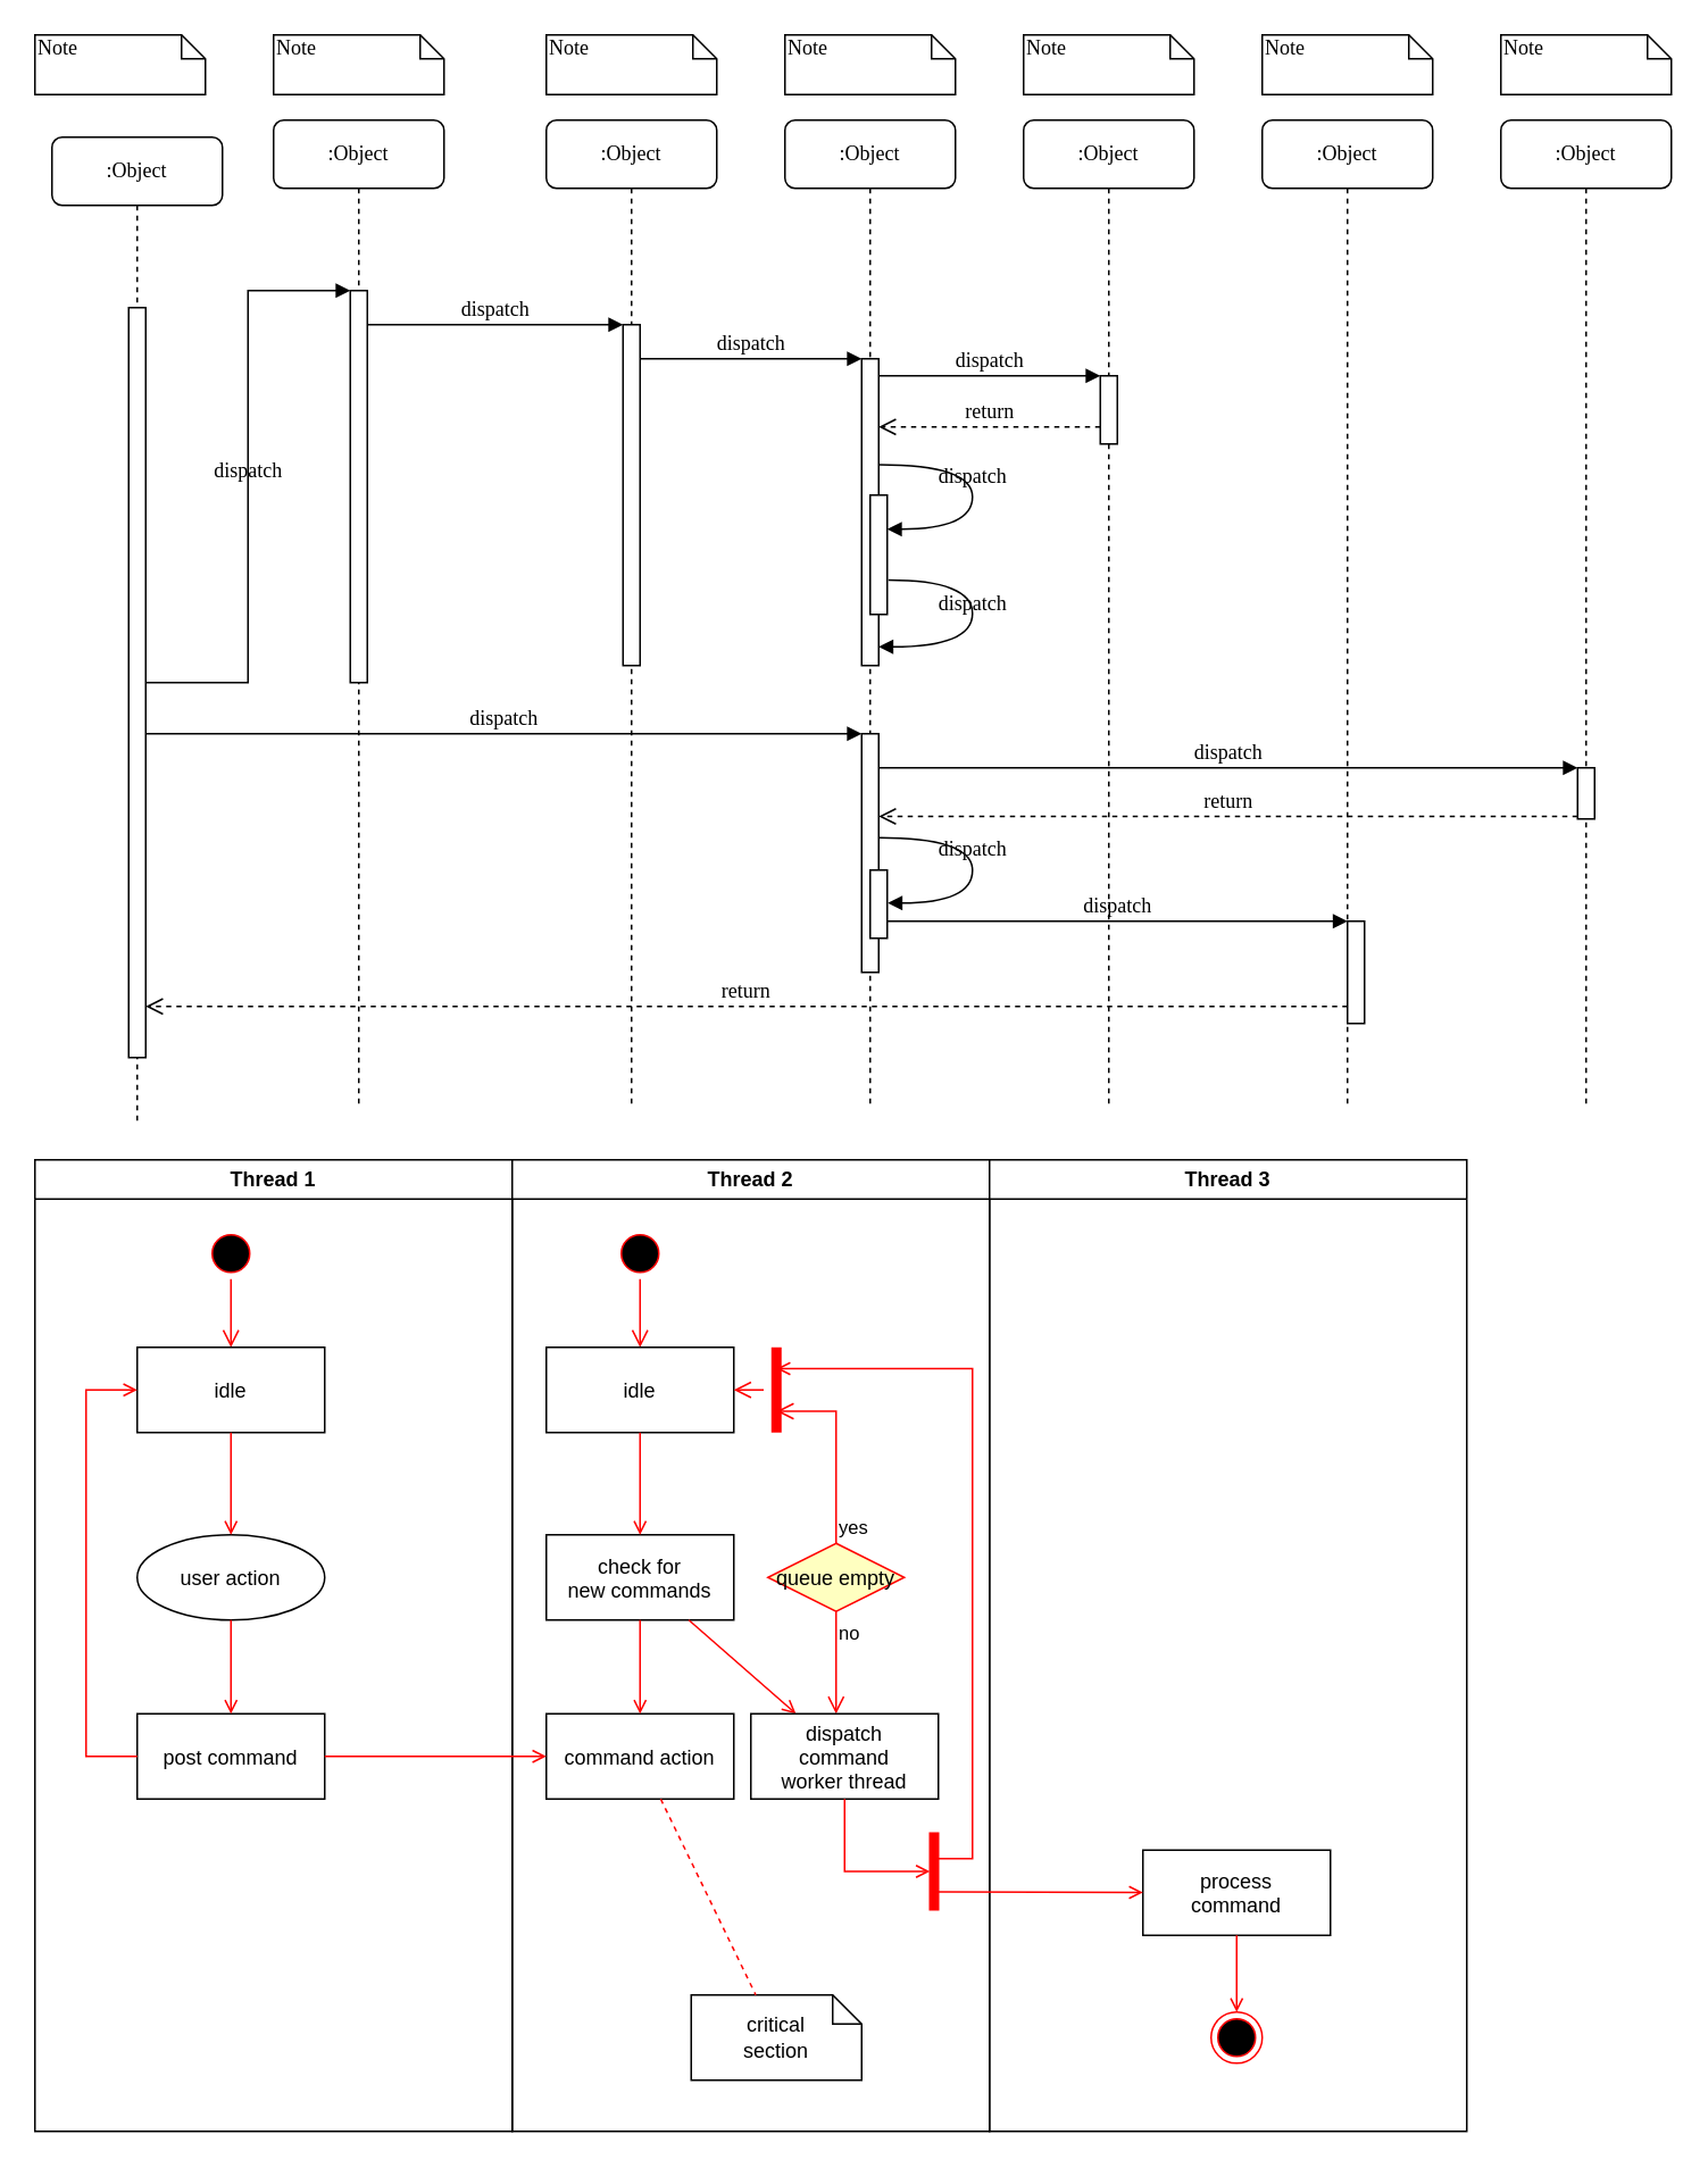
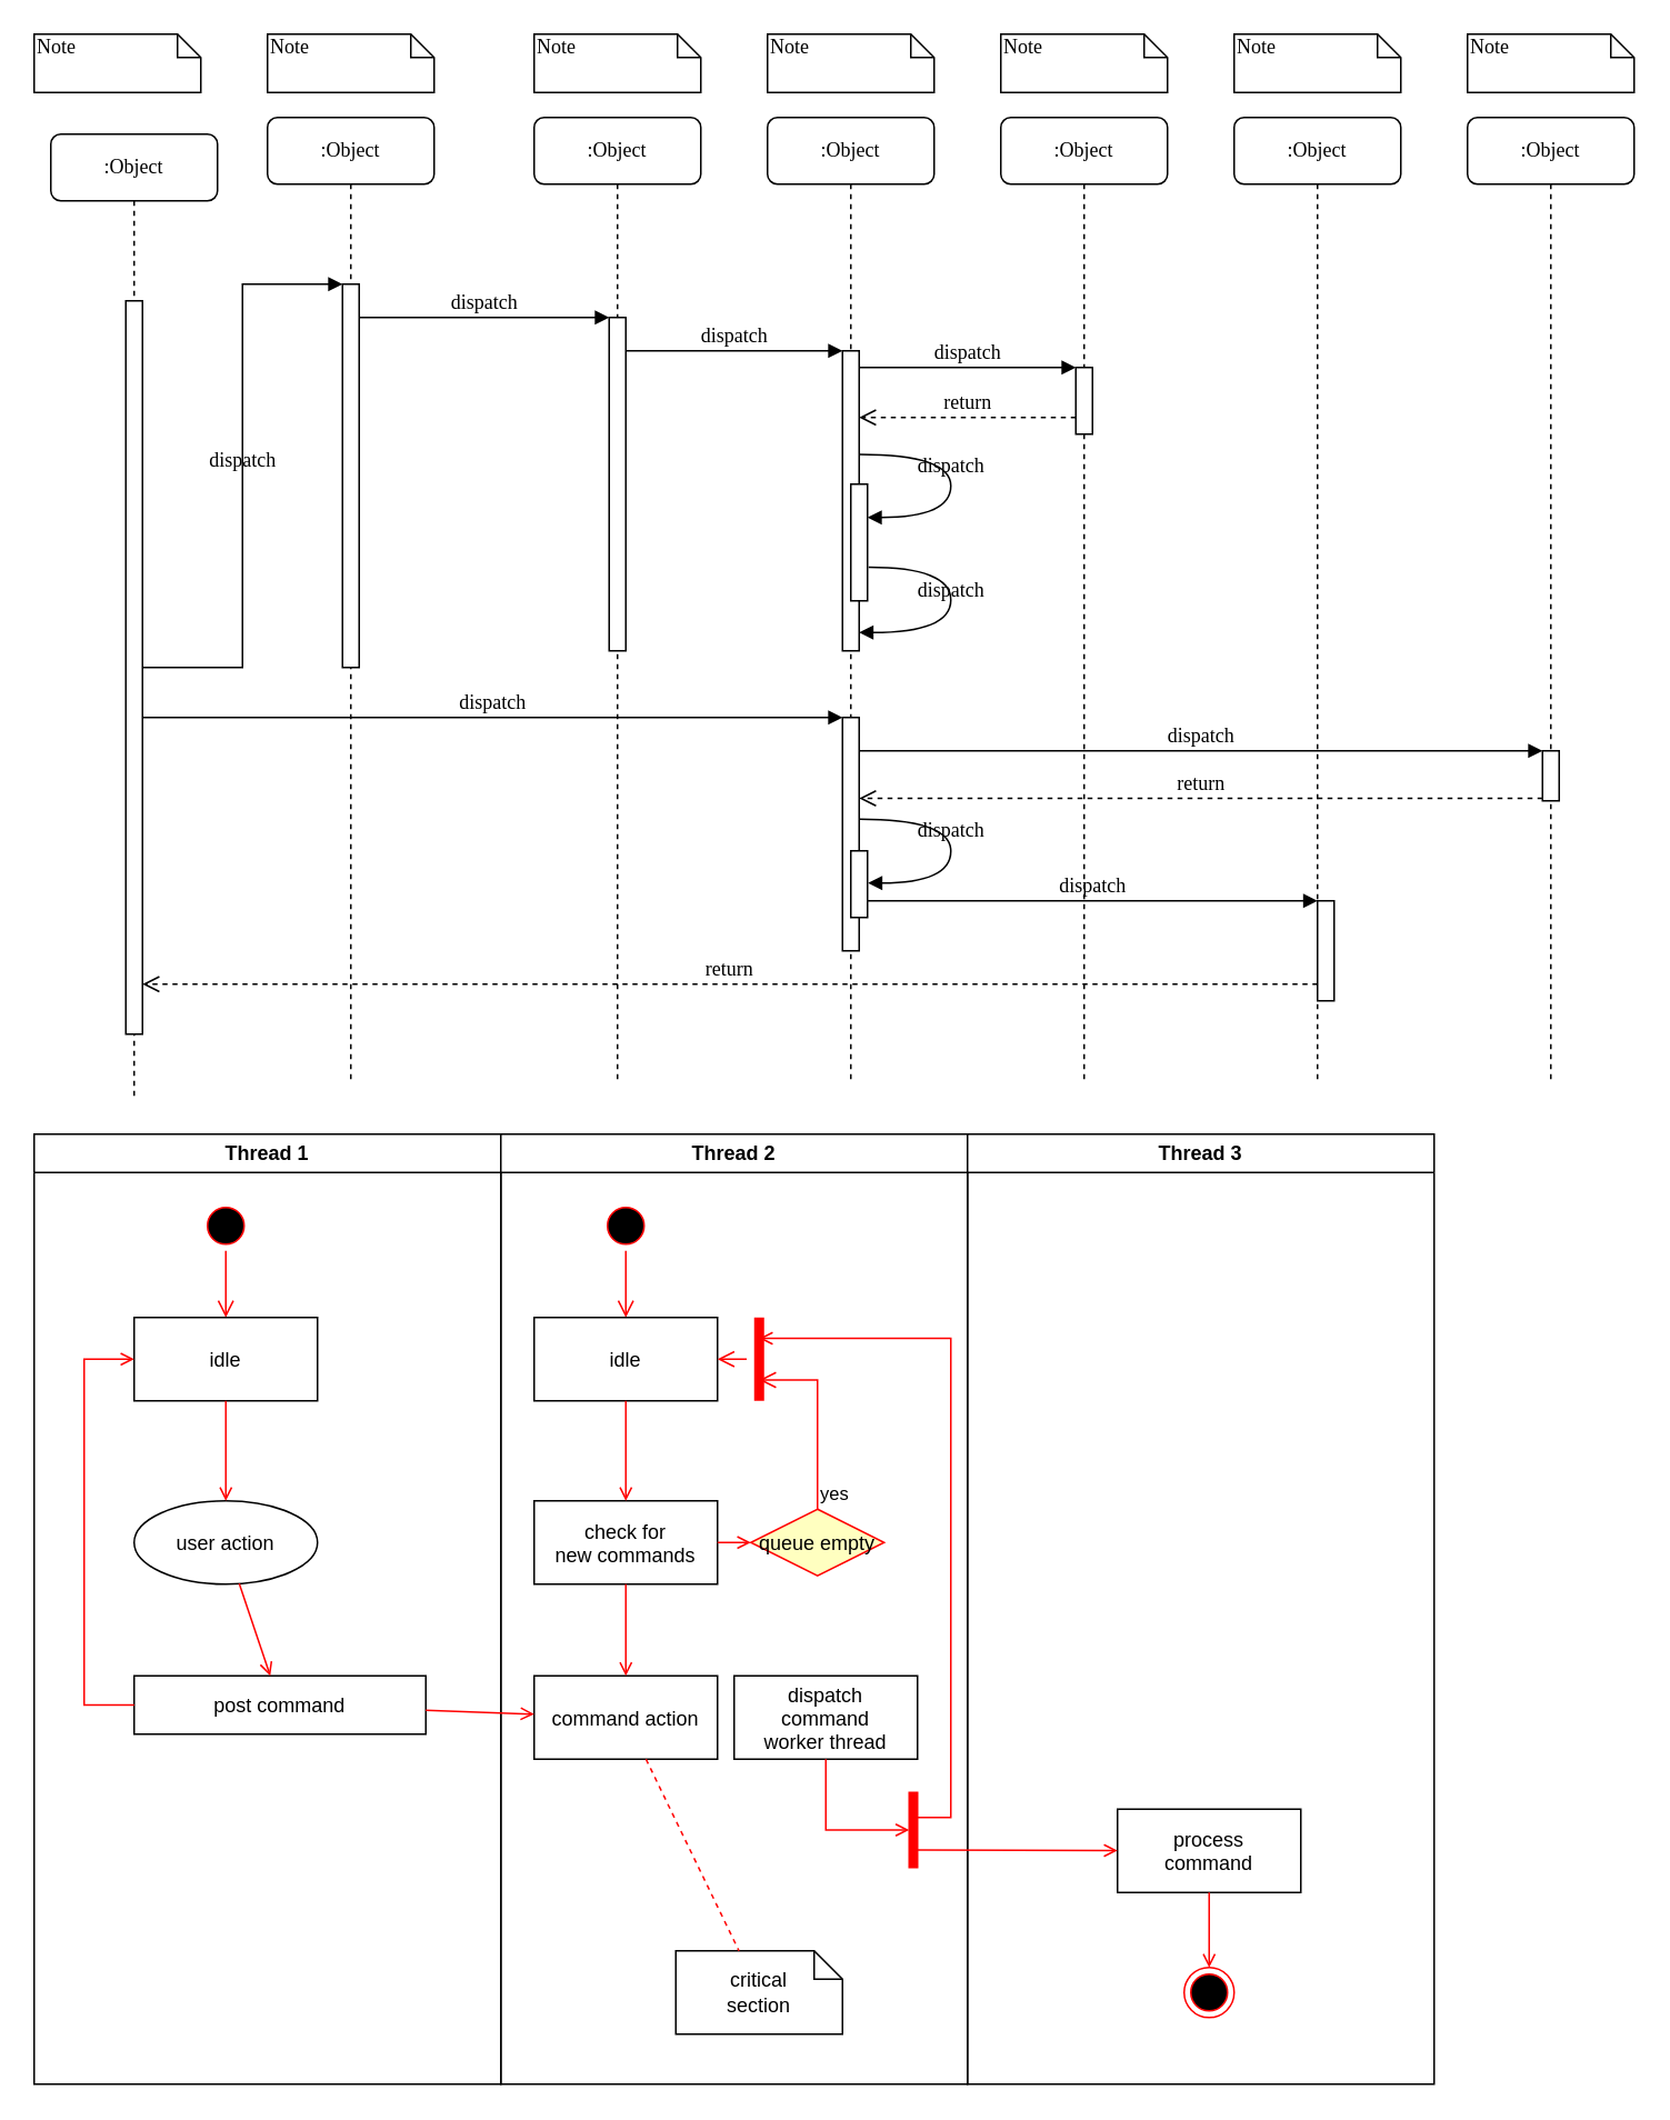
- <mxCell id="58" value="no" style="edgeStyle=elbowEdgeStyle;elbow=horizontal;align=left;verticalAlign=top;endArrow=open;endSize=8;strokeColor=#FF0000;endFill=1;rounded=0" edge="1" parent="48" source="56" target="62"><mxGeometry x="-1" relative="1" as="geometry"><mxPoint x="190" y="305" as="targetPoint" /></mxGeometry></mxCell>
- <mxCell id="59" value="" style="endArrow=open;strokeColor=#FF0000;endFill=1;rounded=0;" edge="1" parent="48" source="52" target="62"><mxGeometry relative="1" as="geometry" /></mxCell>
+ <mxCell id="59" value="" style="endArrow=open;strokeColor=#FF0000;endFill=1;rounded=0" edge="1" parent="48" source="52" target="56"><mxGeometry relative="1" as="geometry" /></mxCell>
- <mxCell id="45" value="post command" style="" vertex="1" parent="39"><mxGeometry x="60" y="325" width="110" height="50" as="geometry" /></mxCell>
+ <mxCell id="45" value="post command" style="" vertex="1" parent="39"><mxGeometry x="60" y="325" width="175" height="35" as="geometry" /></mxCell>
